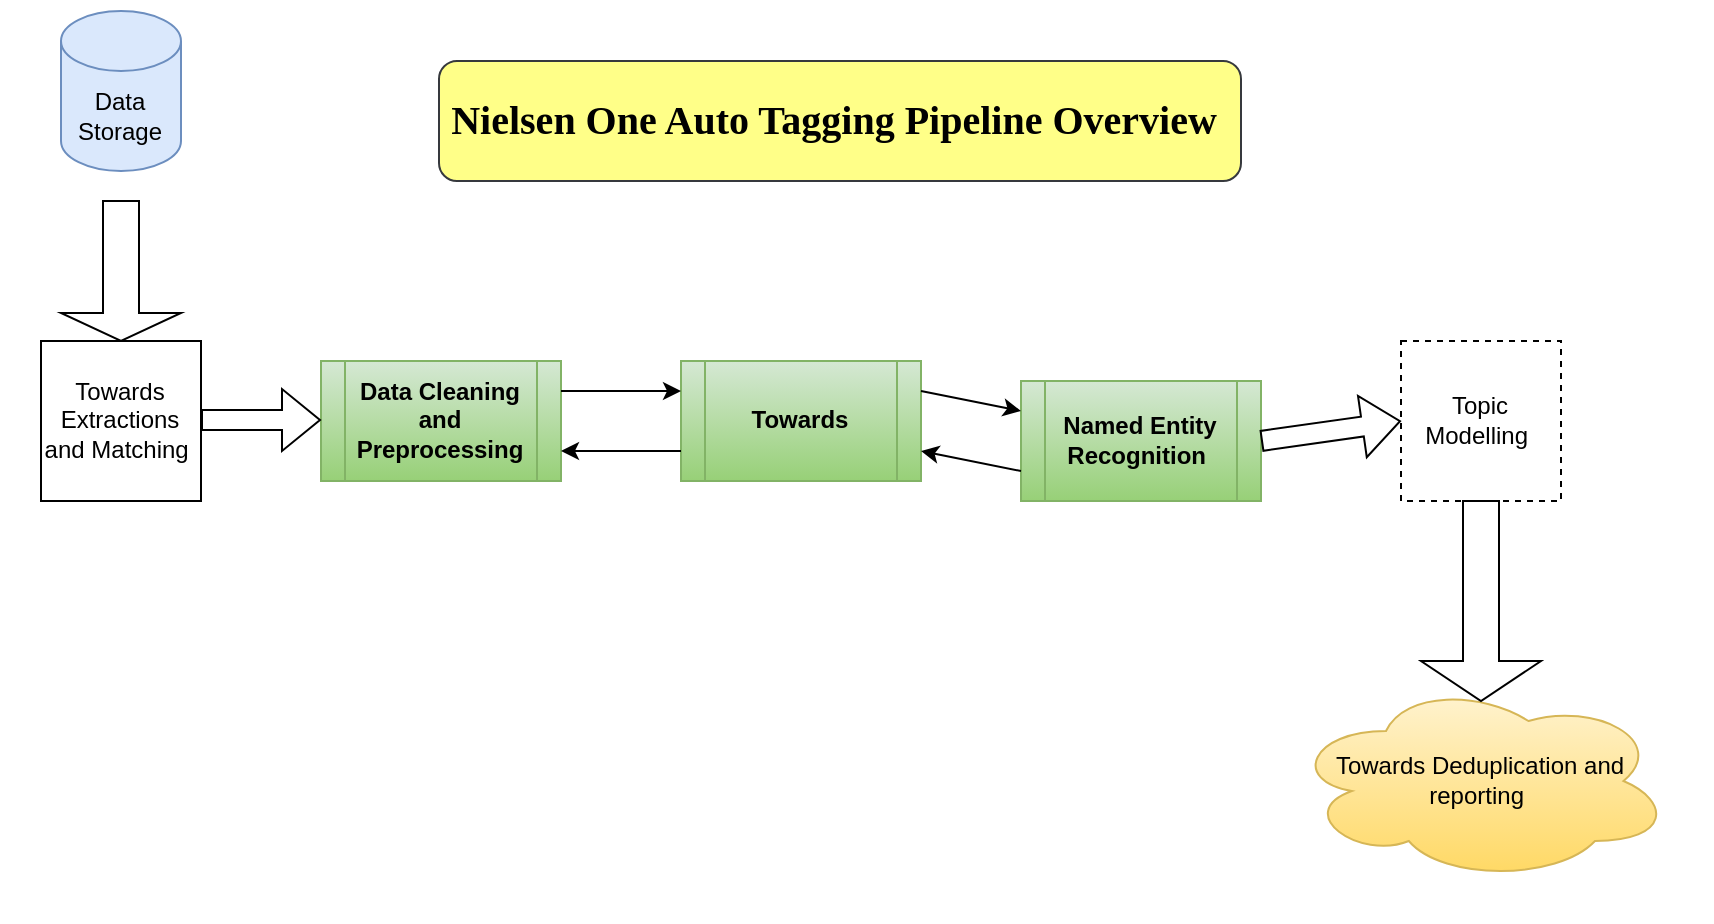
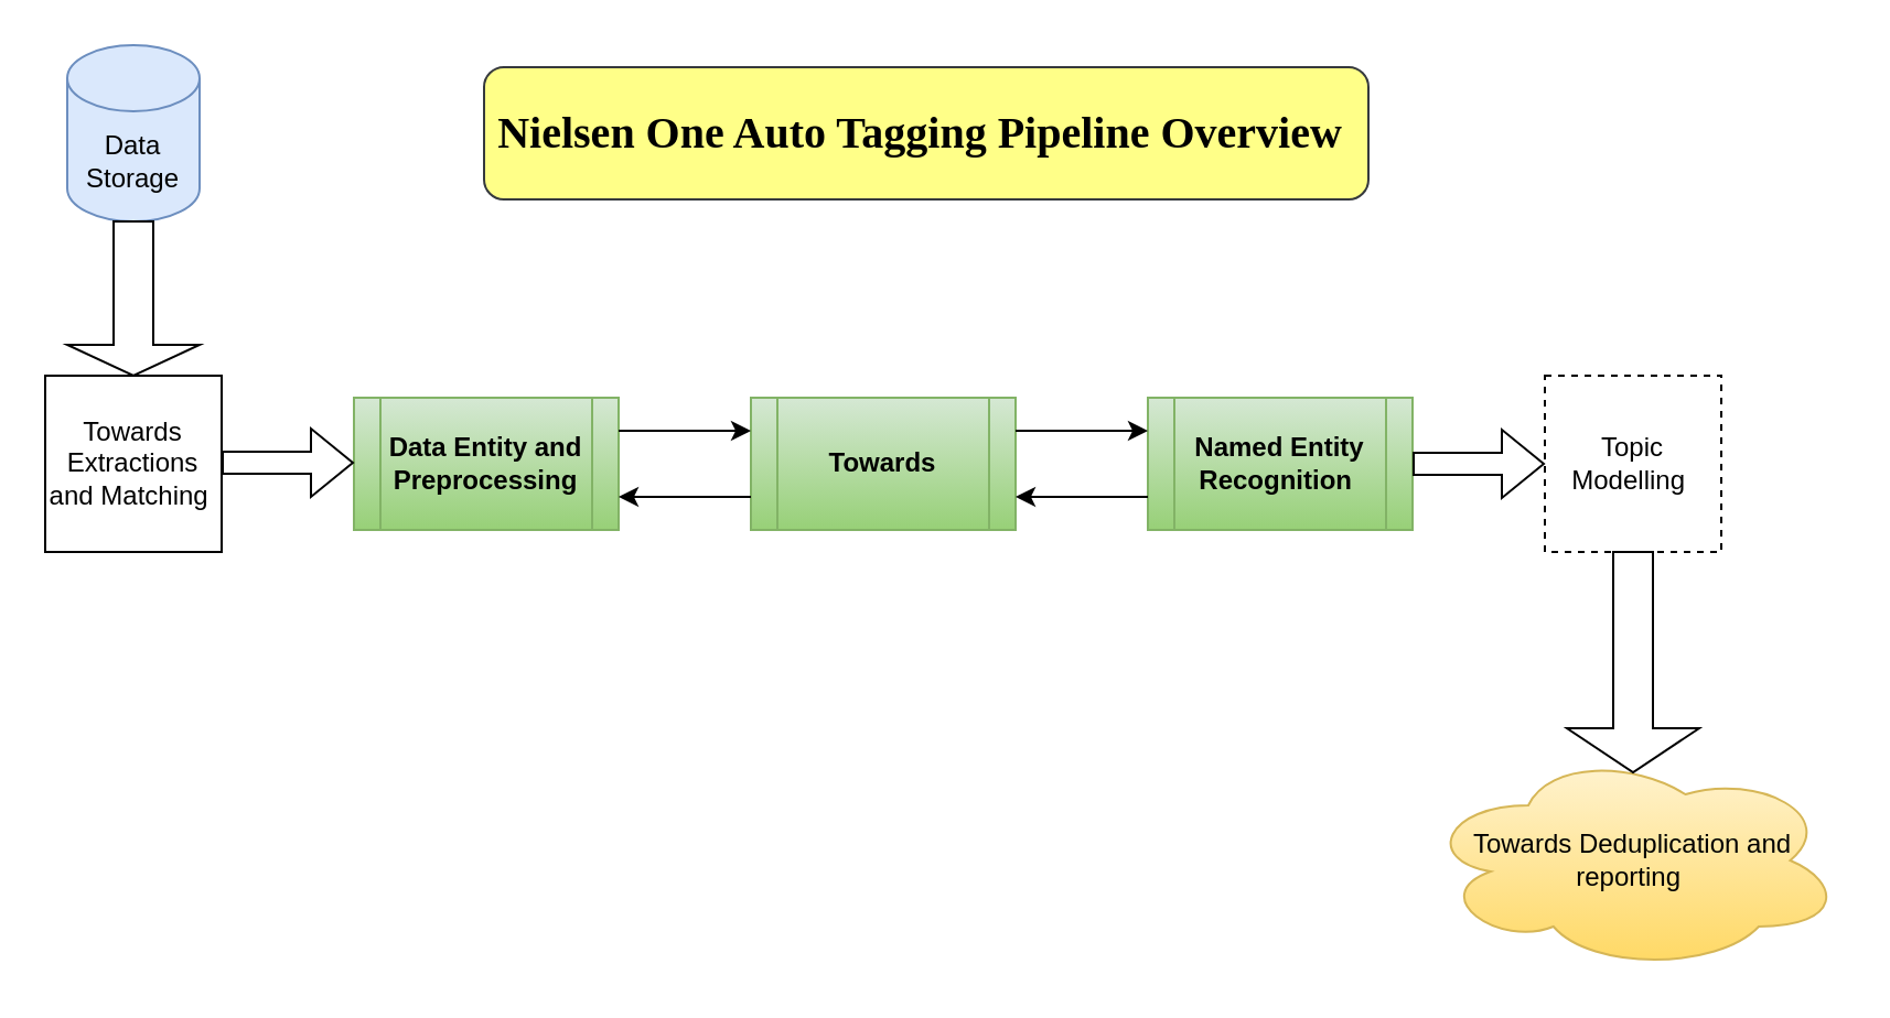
- <mxCell id="7" value="Data Storage" style="shape=cylinder3;whiteSpace=wrap;html=1;boundedLbl=1;backgroundOutline=1;size=15;fillColor=#dae8fc;strokeColor=#6c8ebf;" vertex="1" parent="1"><mxGeometry x="30" y="5" width="60" height="80" as="geometry" /></mxCell>
+ <mxCell id="7" value="Data Storage" style="shape=cylinder3;whiteSpace=wrap;html=1;boundedLbl=1;backgroundOutline=1;size=15;fillColor=#dae8fc;strokeColor=#6c8ebf;" vertex="1" parent="1"><mxGeometry x="30" y="20" width="60" height="80" as="geometry" /></mxCell>
- <mxCell id="3" value="&lt;b&gt;Data Cleaning and Preprocessing&lt;/b&gt;" style="shape=process;whiteSpace=wrap;html=1;backgroundOutline=1;fillColor=#d5e8d4;strokeColor=#82b366;gradientColor=#97d077;" vertex="1" parent="1"><mxGeometry x="160" y="180" width="120" height="60" as="geometry" /></mxCell>
+ <mxCell id="3" value="&lt;b&gt;Data Entity and Preprocessing&lt;/b&gt;" style="shape=process;whiteSpace=wrap;html=1;backgroundOutline=1;fillColor=#d5e8d4;strokeColor=#82b366;gradientColor=#97d077;" vertex="1" parent="1"><mxGeometry x="160" y="180" width="120" height="60" as="geometry" /></mxCell>
- <mxCell id="5" value="&lt;b&gt;Named Entity Recognition&amp;nbsp;&lt;/b&gt;" style="shape=process;whiteSpace=wrap;html=1;backgroundOutline=1;fillColor=#d5e8d4;strokeColor=#82b366;gradientColor=#97d077;" vertex="1" parent="1"><mxGeometry x="510" y="190" width="120" height="60" as="geometry" /></mxCell>
+ <mxCell id="5" value="&lt;b&gt;Named Entity Recognition&amp;nbsp;&lt;/b&gt;" style="shape=process;whiteSpace=wrap;html=1;backgroundOutline=1;fillColor=#d5e8d4;strokeColor=#82b366;gradientColor=#97d077;" vertex="1" parent="1"><mxGeometry x="520" y="180" width="120" height="60" as="geometry" /></mxCell>
